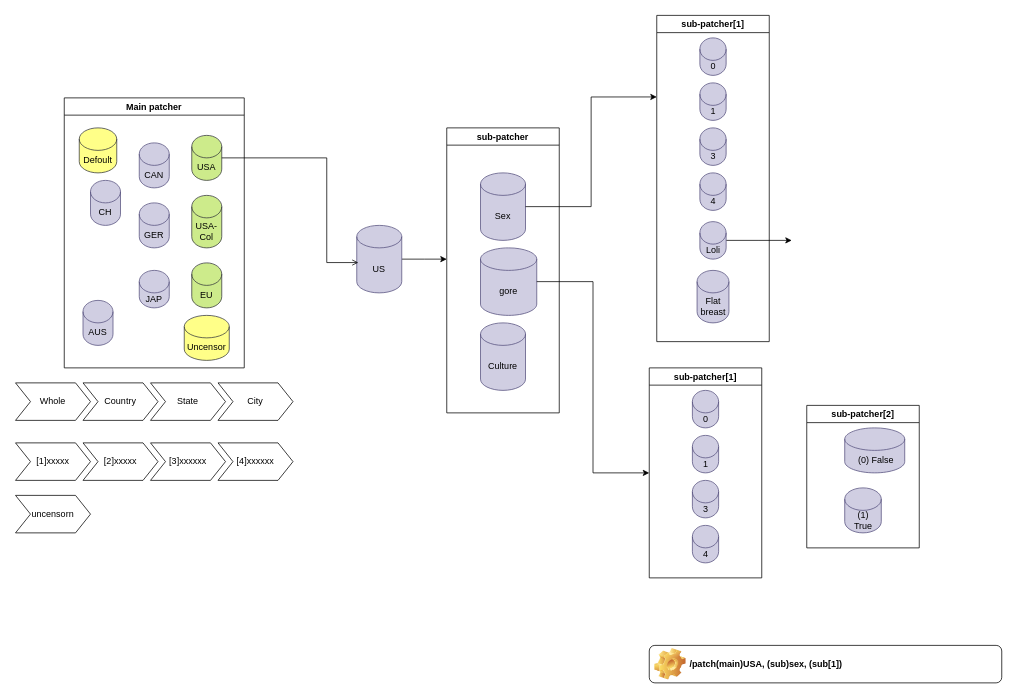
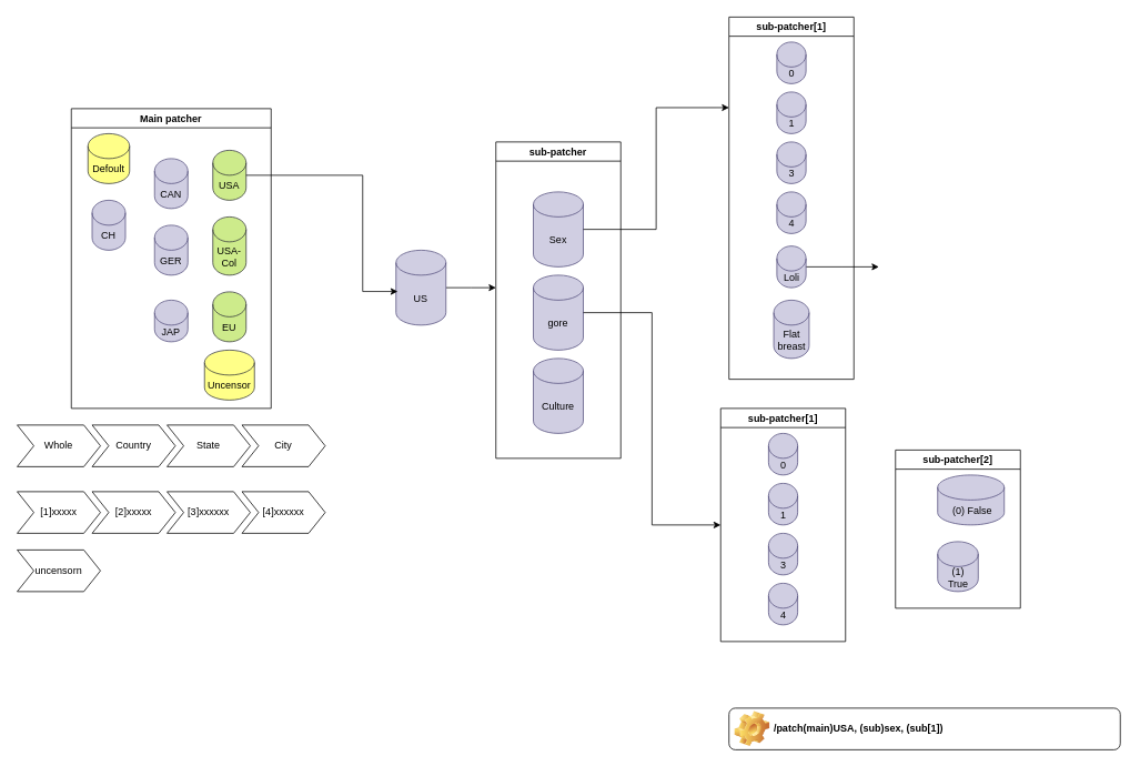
- <mxCell id="11" value="Defoult" style="shape=cylinder3;whiteSpace=wrap;html=1;boundedLbl=1;backgroundOutline=1;size=15;fillColor=#ffff88;strokeColor=#36393d;" parent="2" vertex="1"><mxGeometry x="20" y="40" width="50" height="60" as="geometry" /></mxCell>
+ <mxCell id="11" value="Defoult" style="shape=cylinder3;whiteSpace=wrap;html=1;boundedLbl=1;backgroundOutline=1;size=15;fillColor=#ffff88;strokeColor=#36393d;" parent="2" vertex="1"><mxGeometry x="20" y="30" width="50" height="60" as="geometry" /></mxCell>
- <mxCell id="3" value="CH" style="shape=cylinder3;whiteSpace=wrap;html=1;boundedLbl=1;backgroundOutline=1;size=15;fillColor=#d0cee2;strokeColor=#56517e;" parent="2" vertex="1"><mxGeometry x="35" y="110" width="40" height="60" as="geometry" /></mxCell>
+ <mxCell id="3" value="CH" style="shape=cylinder3;whiteSpace=wrap;html=1;boundedLbl=1;backgroundOutline=1;size=15;fillColor=#d0cee2;strokeColor=#56517e;" parent="2" vertex="1"><mxGeometry x="25" y="110" width="40" height="60" as="geometry" /></mxCell>
- <mxCell id="19" style="edgeStyle=orthogonalEdgeStyle;rounded=0;orthogonalLoop=1;jettySize=auto;html=1;entryX=0.034;entryY=0.551;entryDx=0;entryDy=0;entryPerimeter=0;exitX=1;exitY=0.5;exitDx=0;exitDy=0;exitPerimeter=0;endArrow=open;" parent="1" source="6" target="14" edge="1"><mxGeometry relative="1" as="geometry"><mxPoint x="325" y="240" as="sourcePoint" /><mxPoint x="485" y="350" as="targetPoint" /><Array as="points"><mxPoint x="435" y="210" /><mxPoint x="435" y="350" /></Array></mxGeometry></mxCell>
+ <mxCell id="19" style="edgeStyle=orthogonalEdgeStyle;rounded=0;orthogonalLoop=1;jettySize=auto;html=1;entryX=0.034;entryY=0.551;entryDx=0;entryDy=0;entryPerimeter=0;exitX=1;exitY=0.5;exitDx=0;exitDy=0;exitPerimeter=0;" parent="1" source="6" target="14" edge="1"><mxGeometry relative="1" as="geometry"><mxPoint x="325" y="240" as="sourcePoint" /><mxPoint x="485" y="350" as="targetPoint" /><Array as="points"><mxPoint x="435" y="210" /><mxPoint x="435" y="350" /></Array></mxGeometry></mxCell>
- <mxCell id="17" value="gore" style="shape=cylinder3;whiteSpace=wrap;html=1;boundedLbl=1;backgroundOutline=1;size=15;fillColor=#d0cee2;strokeColor=#56517e;" parent="15" vertex="1"><mxGeometry x="45" y="160" width="75" height="90" as="geometry" /></mxCell>
+ <mxCell id="17" value="gore" style="shape=cylinder3;whiteSpace=wrap;html=1;boundedLbl=1;backgroundOutline=1;size=15;fillColor=#d0cee2;strokeColor=#56517e;" parent="15" vertex="1"><mxGeometry x="45" y="160" width="60" height="90" as="geometry" /></mxCell>
- <mxCell id="8" value="AUS" style="shape=cylinder3;whiteSpace=wrap;html=1;boundedLbl=1;backgroundOutline=1;size=15;fillColor=#d0cee2;strokeColor=#56517e;" parent="2" vertex="1"><mxGeometry x="25" y="270" width="40" height="60" as="geometry" /></mxCell>
- <mxCell id="46" value="/patch(main)USA, (sub)sex, (sub[1])" style="label;whiteSpace=wrap;html=1;image=img/clipart/Gear_128x128.png" parent="1" vertex="1"><mxGeometry x="865" y="860" width="470" height="50" as="geometry" /></mxCell>
+ <mxCell id="46" value="/patch(main)USA, (sub)sex, (sub[1])" style="label;whiteSpace=wrap;html=1;image=img/clipart/Gear_128x128.png" parent="1" vertex="1"><mxGeometry x="875" y="850" width="470" height="50" as="geometry" /></mxCell>
